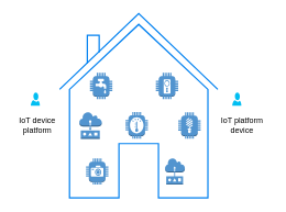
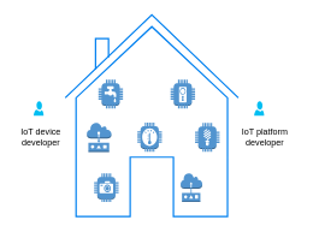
- <mxCell id="11" value="&lt;font style=&quot;font-size: 12px&quot;&gt;IoT device platform&lt;/font&gt;" style="text;html=1;strokeColor=none;fillColor=none;align=center;verticalAlign=middle;whiteSpace=wrap;rounded=0;" vertex="1" parent="1"><mxGeometry x="20" y="170" width="73.13" height="40" as="geometry" /></mxCell>
+ <mxCell id="11" value="&lt;font style=&quot;font-size: 12px&quot;&gt;IoT device developer&lt;/font&gt;" style="text;html=1;strokeColor=none;fillColor=none;align=center;verticalAlign=middle;whiteSpace=wrap;rounded=0;" vertex="1" parent="1"><mxGeometry x="20" y="170" width="73.13" height="40" as="geometry" /></mxCell>
- <mxCell id="12" value="&lt;font style=&quot;font-size: 12px&quot;&gt;IoT platform device&lt;/font&gt;" style="text;html=1;strokeColor=none;fillColor=none;align=center;verticalAlign=middle;whiteSpace=wrap;rounded=0;" vertex="1" parent="1"><mxGeometry x="322" y="170" width="90" height="40.5" as="geometry" /></mxCell>
+ <mxCell id="12" value="&lt;font style=&quot;font-size: 12px&quot;&gt;IoT platform developer&lt;/font&gt;" style="text;html=1;strokeColor=none;fillColor=none;align=center;verticalAlign=middle;whiteSpace=wrap;rounded=0;" vertex="1" parent="1"><mxGeometry x="322" y="170" width="90" height="40.5" as="geometry" /></mxCell>
